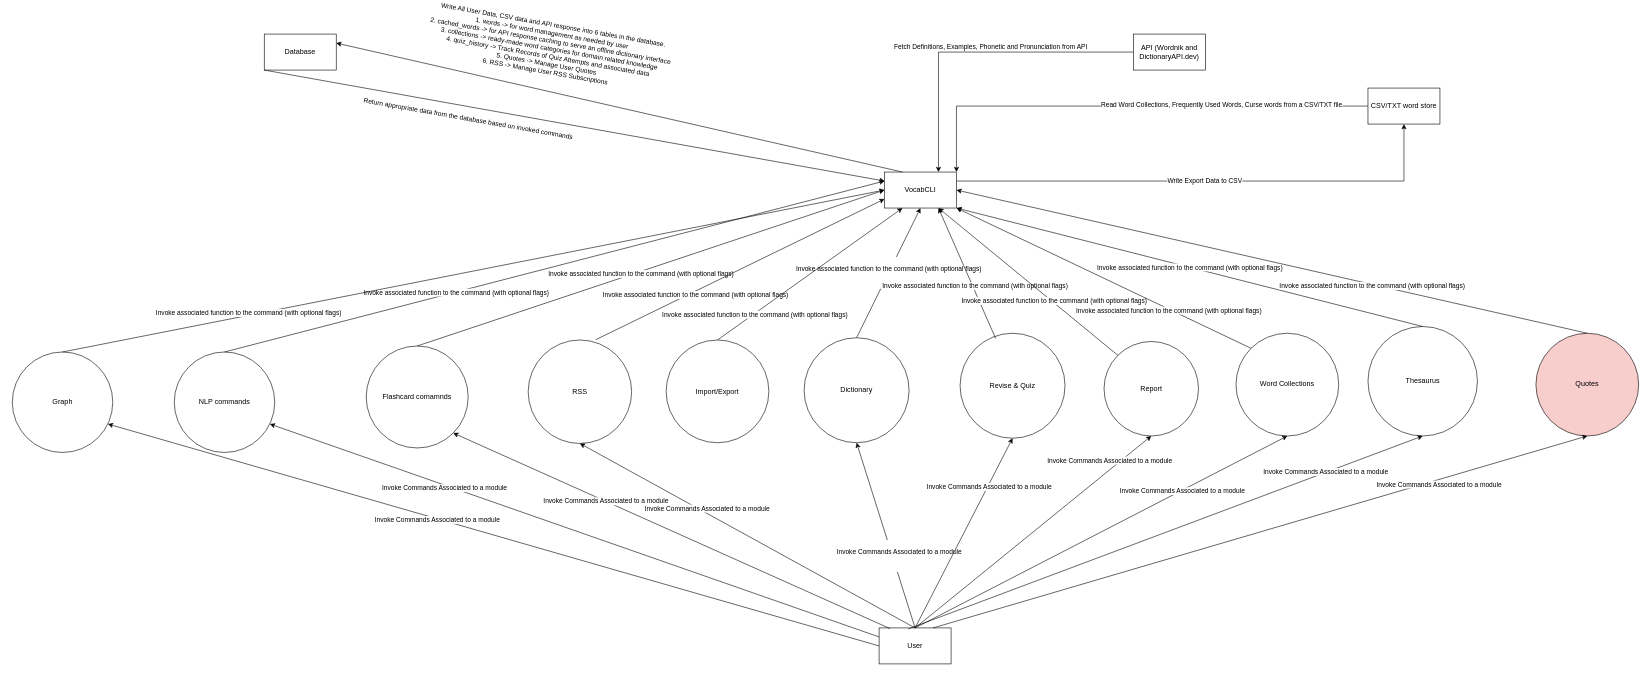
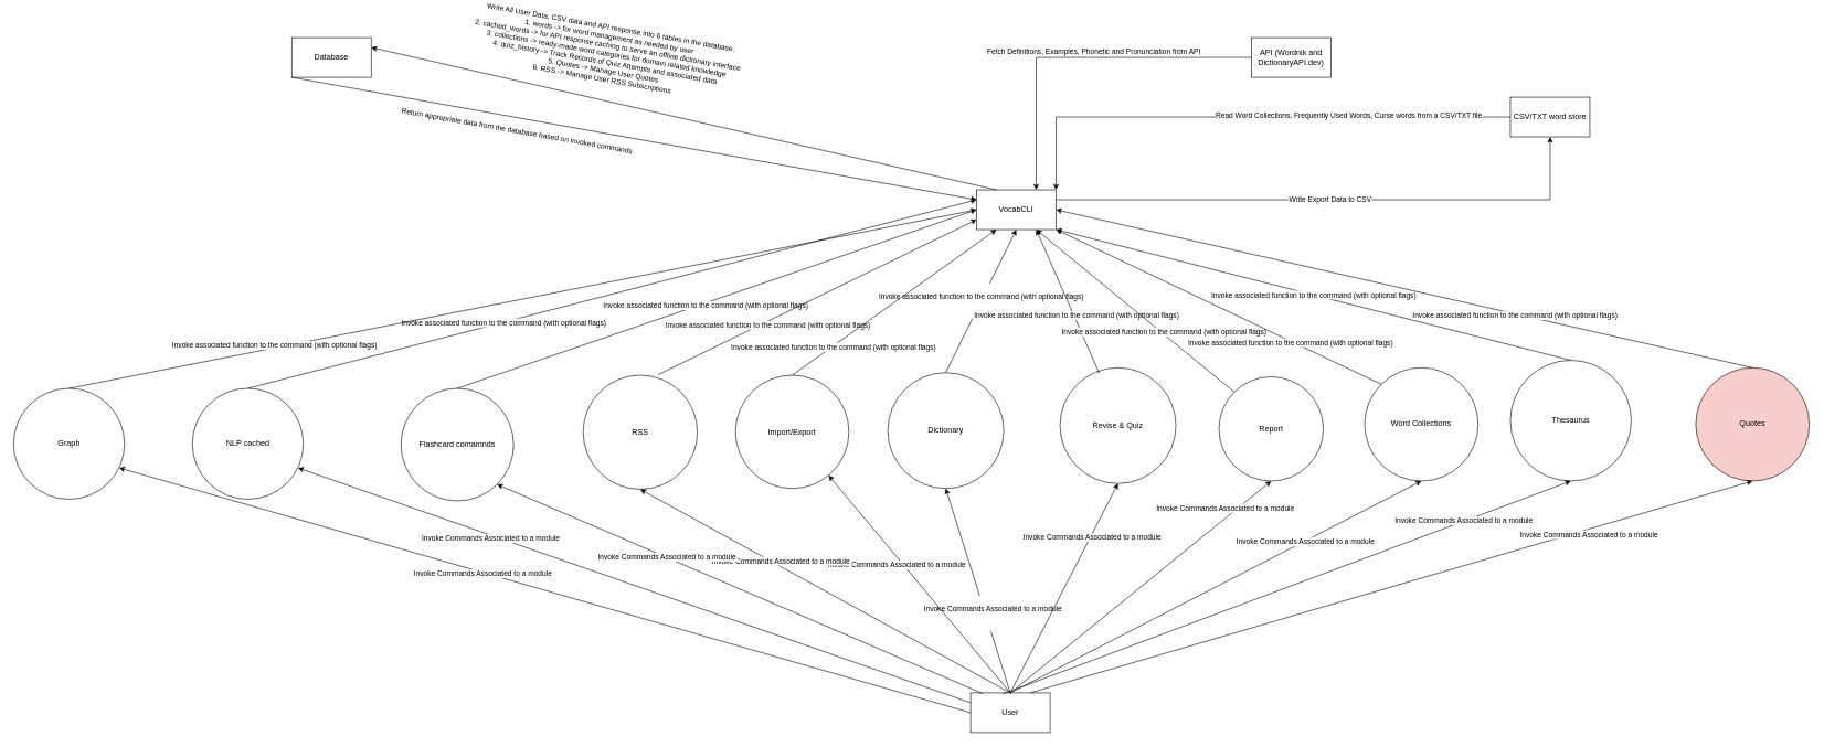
- <mxCell id="9" value="Flashcard comamnds" style="ellipse;whiteSpace=wrap;html=1;aspect=fixed;" parent="1" vertex="1"><mxGeometry x="610" y="540" width="170" height="170" as="geometry" /></mxCell>
+ <mxCell id="9" value="Flashcard comamnds" style="ellipse;whiteSpace=wrap;html=1;aspect=fixed;" parent="1" vertex="1"><mxGeometry x="605" y="550" width="170" height="170" as="geometry" /></mxCell>
- <mxCell id="10" value="NLP commands" style="ellipse;whiteSpace=wrap;html=1;aspect=fixed;" parent="1" vertex="1"><mxGeometry x="290" y="550" width="167.5" height="167.5" as="geometry" /></mxCell>
+ <mxCell id="10" value="NLP cached" style="ellipse;whiteSpace=wrap;html=1;aspect=fixed;" parent="1" vertex="1"><mxGeometry x="290" y="550" width="167.5" height="167.5" as="geometry" /></mxCell>
+ <mxCell id="34" value="" style="endArrow=classic;html=1;rounded=0;exitX=0.5;exitY=0;exitDx=0;exitDy=0;" parent="1" source="23" target="7" edge="1"><mxGeometry width="50" height="50" relative="1" as="geometry"><mxPoint x="1535" y="1020" as="sourcePoint" /><mxPoint x="1535" y="630" as="targetPoint" /><Array as="points" /></mxGeometry></mxCell>
+ <mxCell id="35" value="Invoke Commands Associated to a module&amp;nbsp;" style="edgeLabel;html=1;align=center;verticalAlign=middle;resizable=0;points=[];" parent="34" vertex="1" connectable="0"><mxGeometry x="0.206" y="7" relative="1" as="geometry"><mxPoint as="offset" /></mxGeometry></mxCell>
